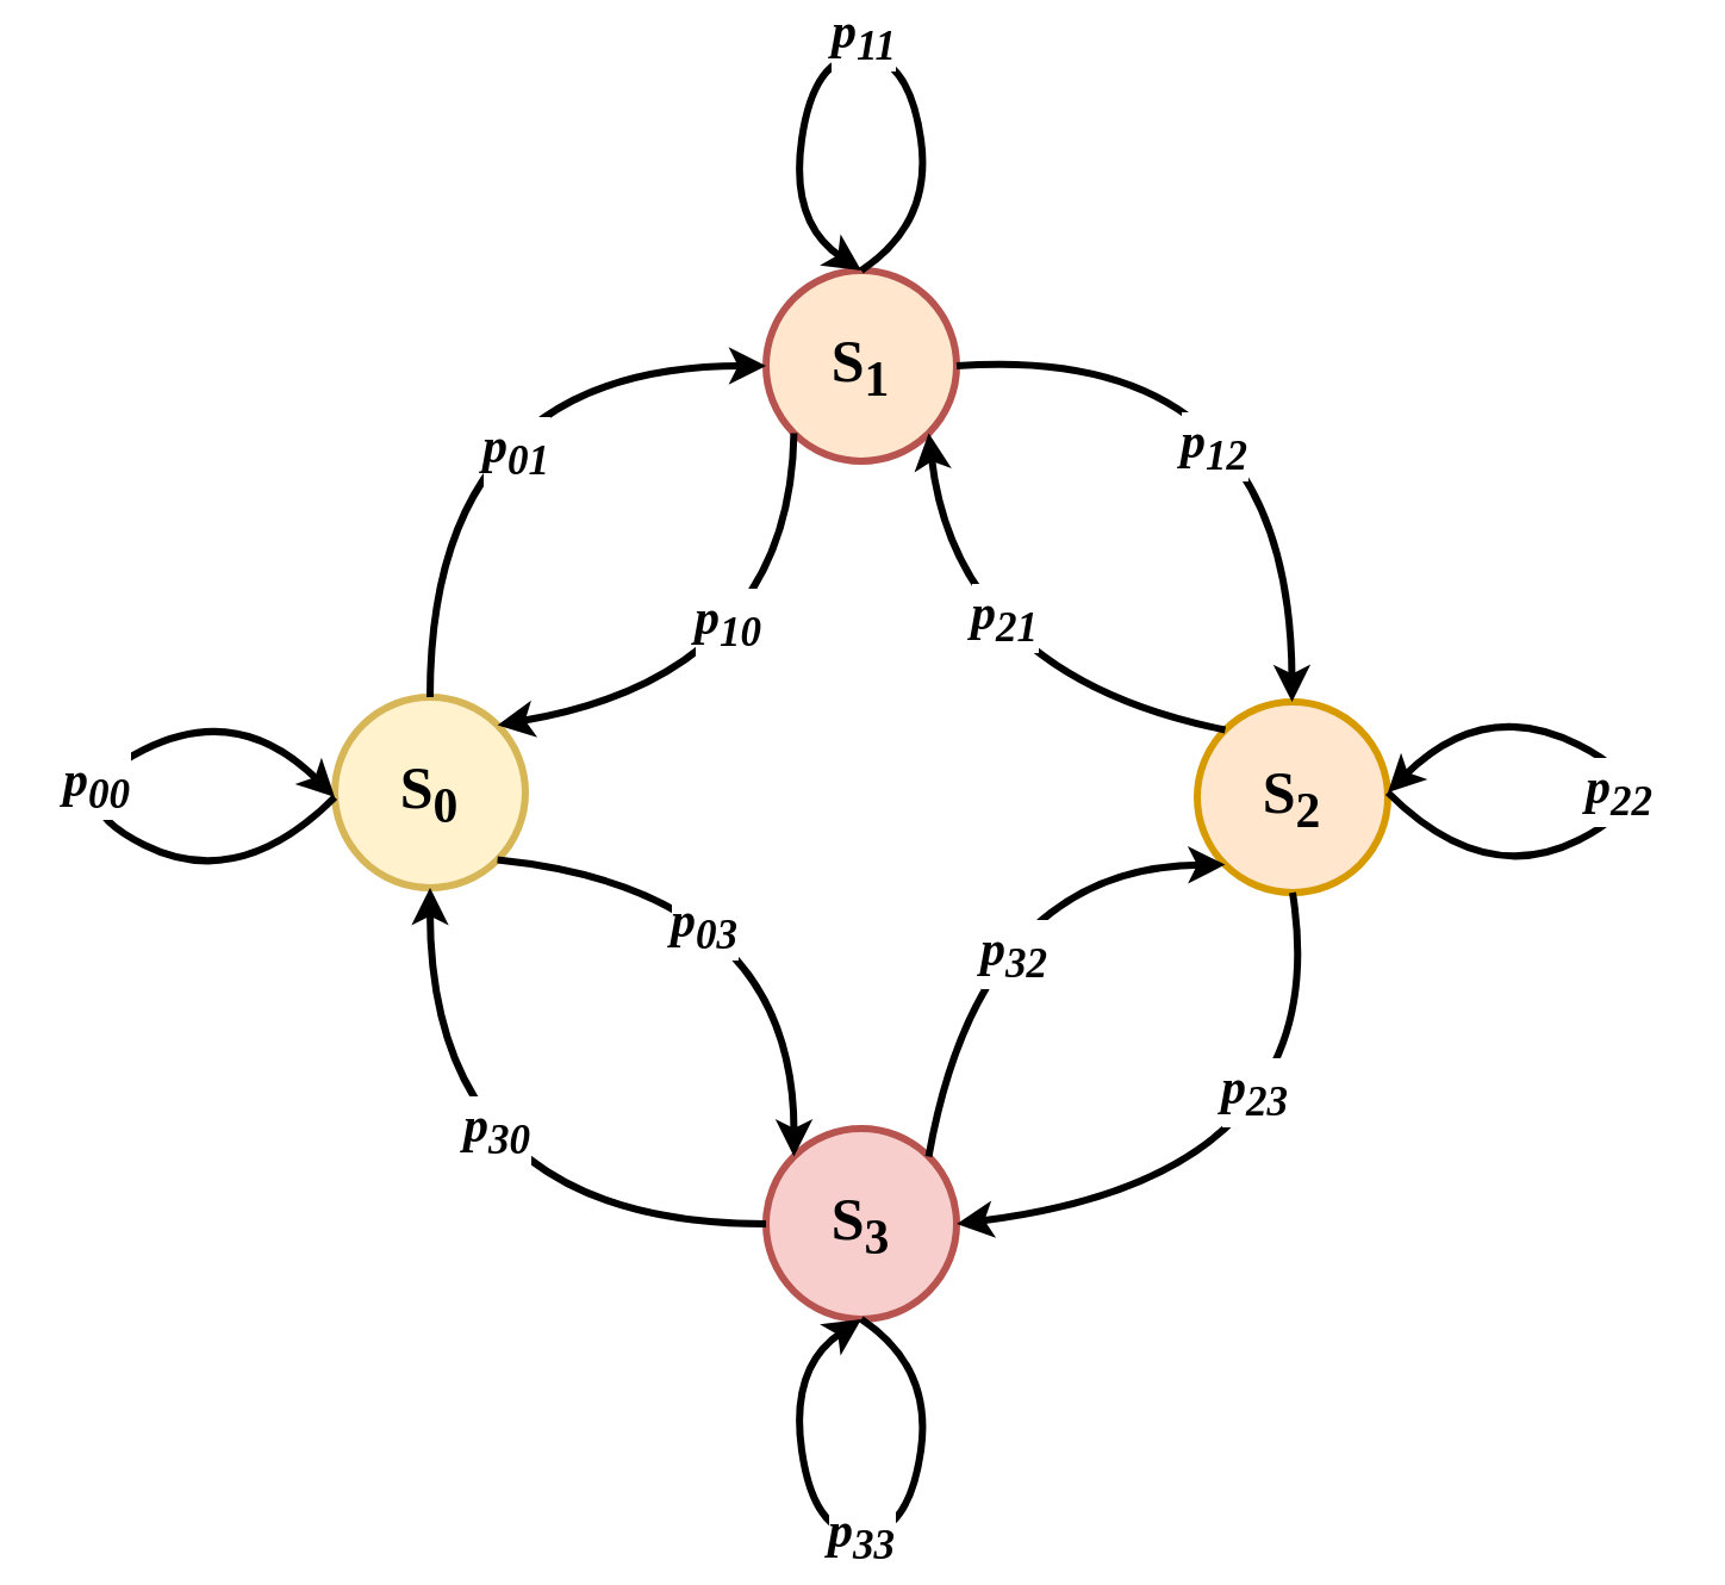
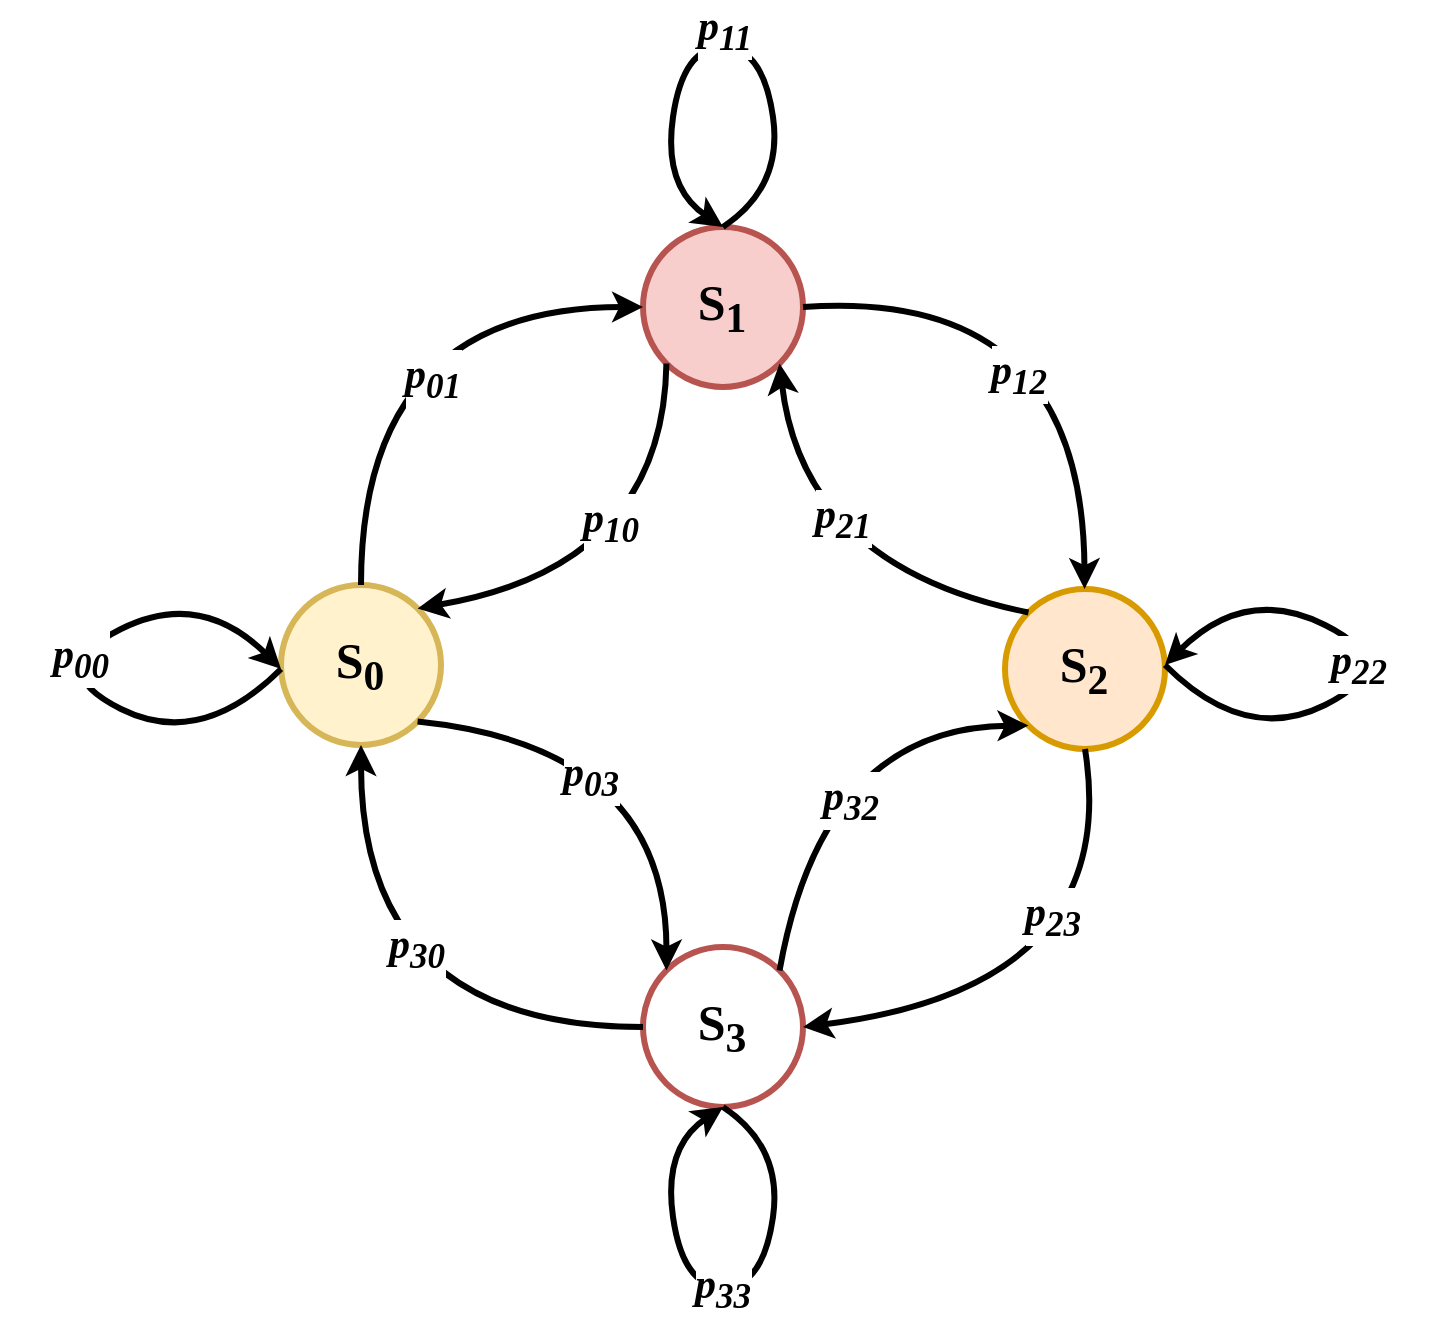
- <mxCell id="2" value="&lt;b style=&quot;border-color: var(--border-color); font-size: 25px;&quot;&gt;&lt;font style=&quot;border-color: var(--border-color);&quot; face=&quot;Times New Roman&quot;&gt;S&lt;sub style=&quot;border-color: var(--border-color);&quot;&gt;1&lt;/sub&gt;&lt;/font&gt;&lt;/b&gt;" style="ellipse;whiteSpace=wrap;html=1;aspect=fixed;strokeWidth=3;fillColor=#ffe6cc;strokeColor=#b85450;" vertex="1" parent="1"><mxGeometry x="321" y="110" width="80" height="80" as="geometry" /></mxCell>
+ <mxCell id="2" value="&lt;b style=&quot;border-color: var(--border-color); font-size: 25px;&quot;&gt;&lt;font style=&quot;border-color: var(--border-color);&quot; face=&quot;Times New Roman&quot;&gt;S&lt;sub style=&quot;border-color: var(--border-color);&quot;&gt;1&lt;/sub&gt;&lt;/font&gt;&lt;/b&gt;" style="ellipse;whiteSpace=wrap;html=1;aspect=fixed;strokeWidth=3;fillColor=#f8cecc;strokeColor=#b85450;" vertex="1" parent="1"><mxGeometry x="321" y="110" width="80" height="80" as="geometry" /></mxCell>
- <mxCell id="10" value="&lt;b style=&quot;font-size: 25px;&quot;&gt;&lt;font style=&quot;font-size: 25px;&quot; face=&quot;Times New Roman&quot;&gt;S&lt;sub&gt;3&lt;/sub&gt;&lt;/font&gt;&lt;/b&gt;" style="ellipse;whiteSpace=wrap;html=1;aspect=fixed;fillColor=#f8cecc;strokeColor=#b85450;strokeWidth=3;" vertex="1" parent="1"><mxGeometry x="321" y="470" width="80" height="80" as="geometry" /></mxCell>
+ <mxCell id="10" value="&lt;b style=&quot;font-size: 25px;&quot;&gt;&lt;font style=&quot;font-size: 25px;&quot; face=&quot;Times New Roman&quot;&gt;S&lt;sub&gt;3&lt;/sub&gt;&lt;/font&gt;&lt;/b&gt;" style="ellipse;whiteSpace=wrap;html=1;aspect=fixed;fillColor=#ffffff;strokeColor=#b85450;strokeWidth=3;" vertex="1" parent="1"><mxGeometry x="321" y="470" width="80" height="80" as="geometry" /></mxCell>
